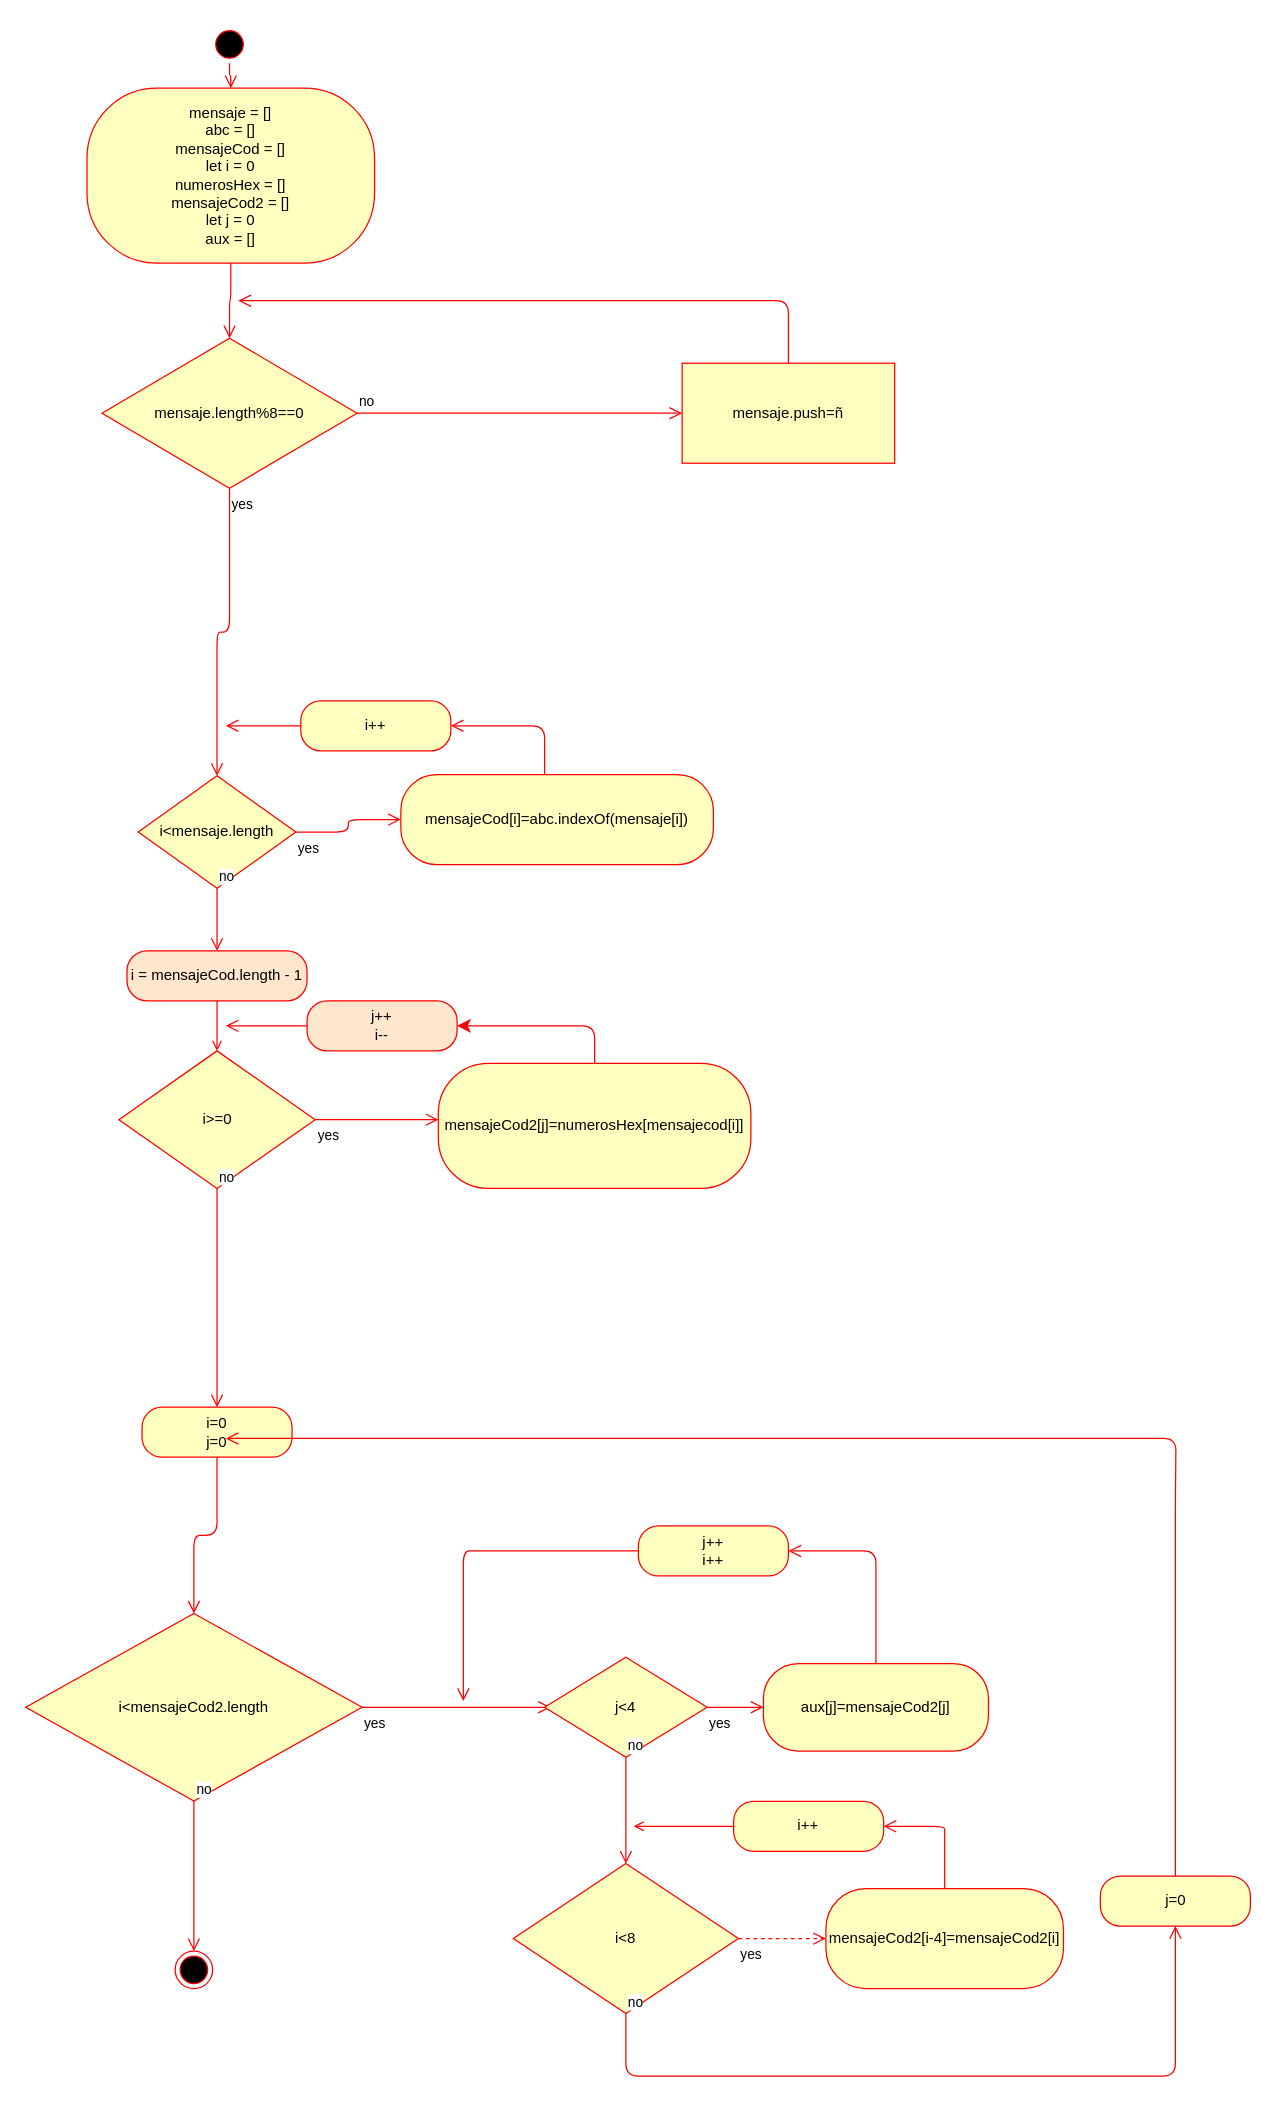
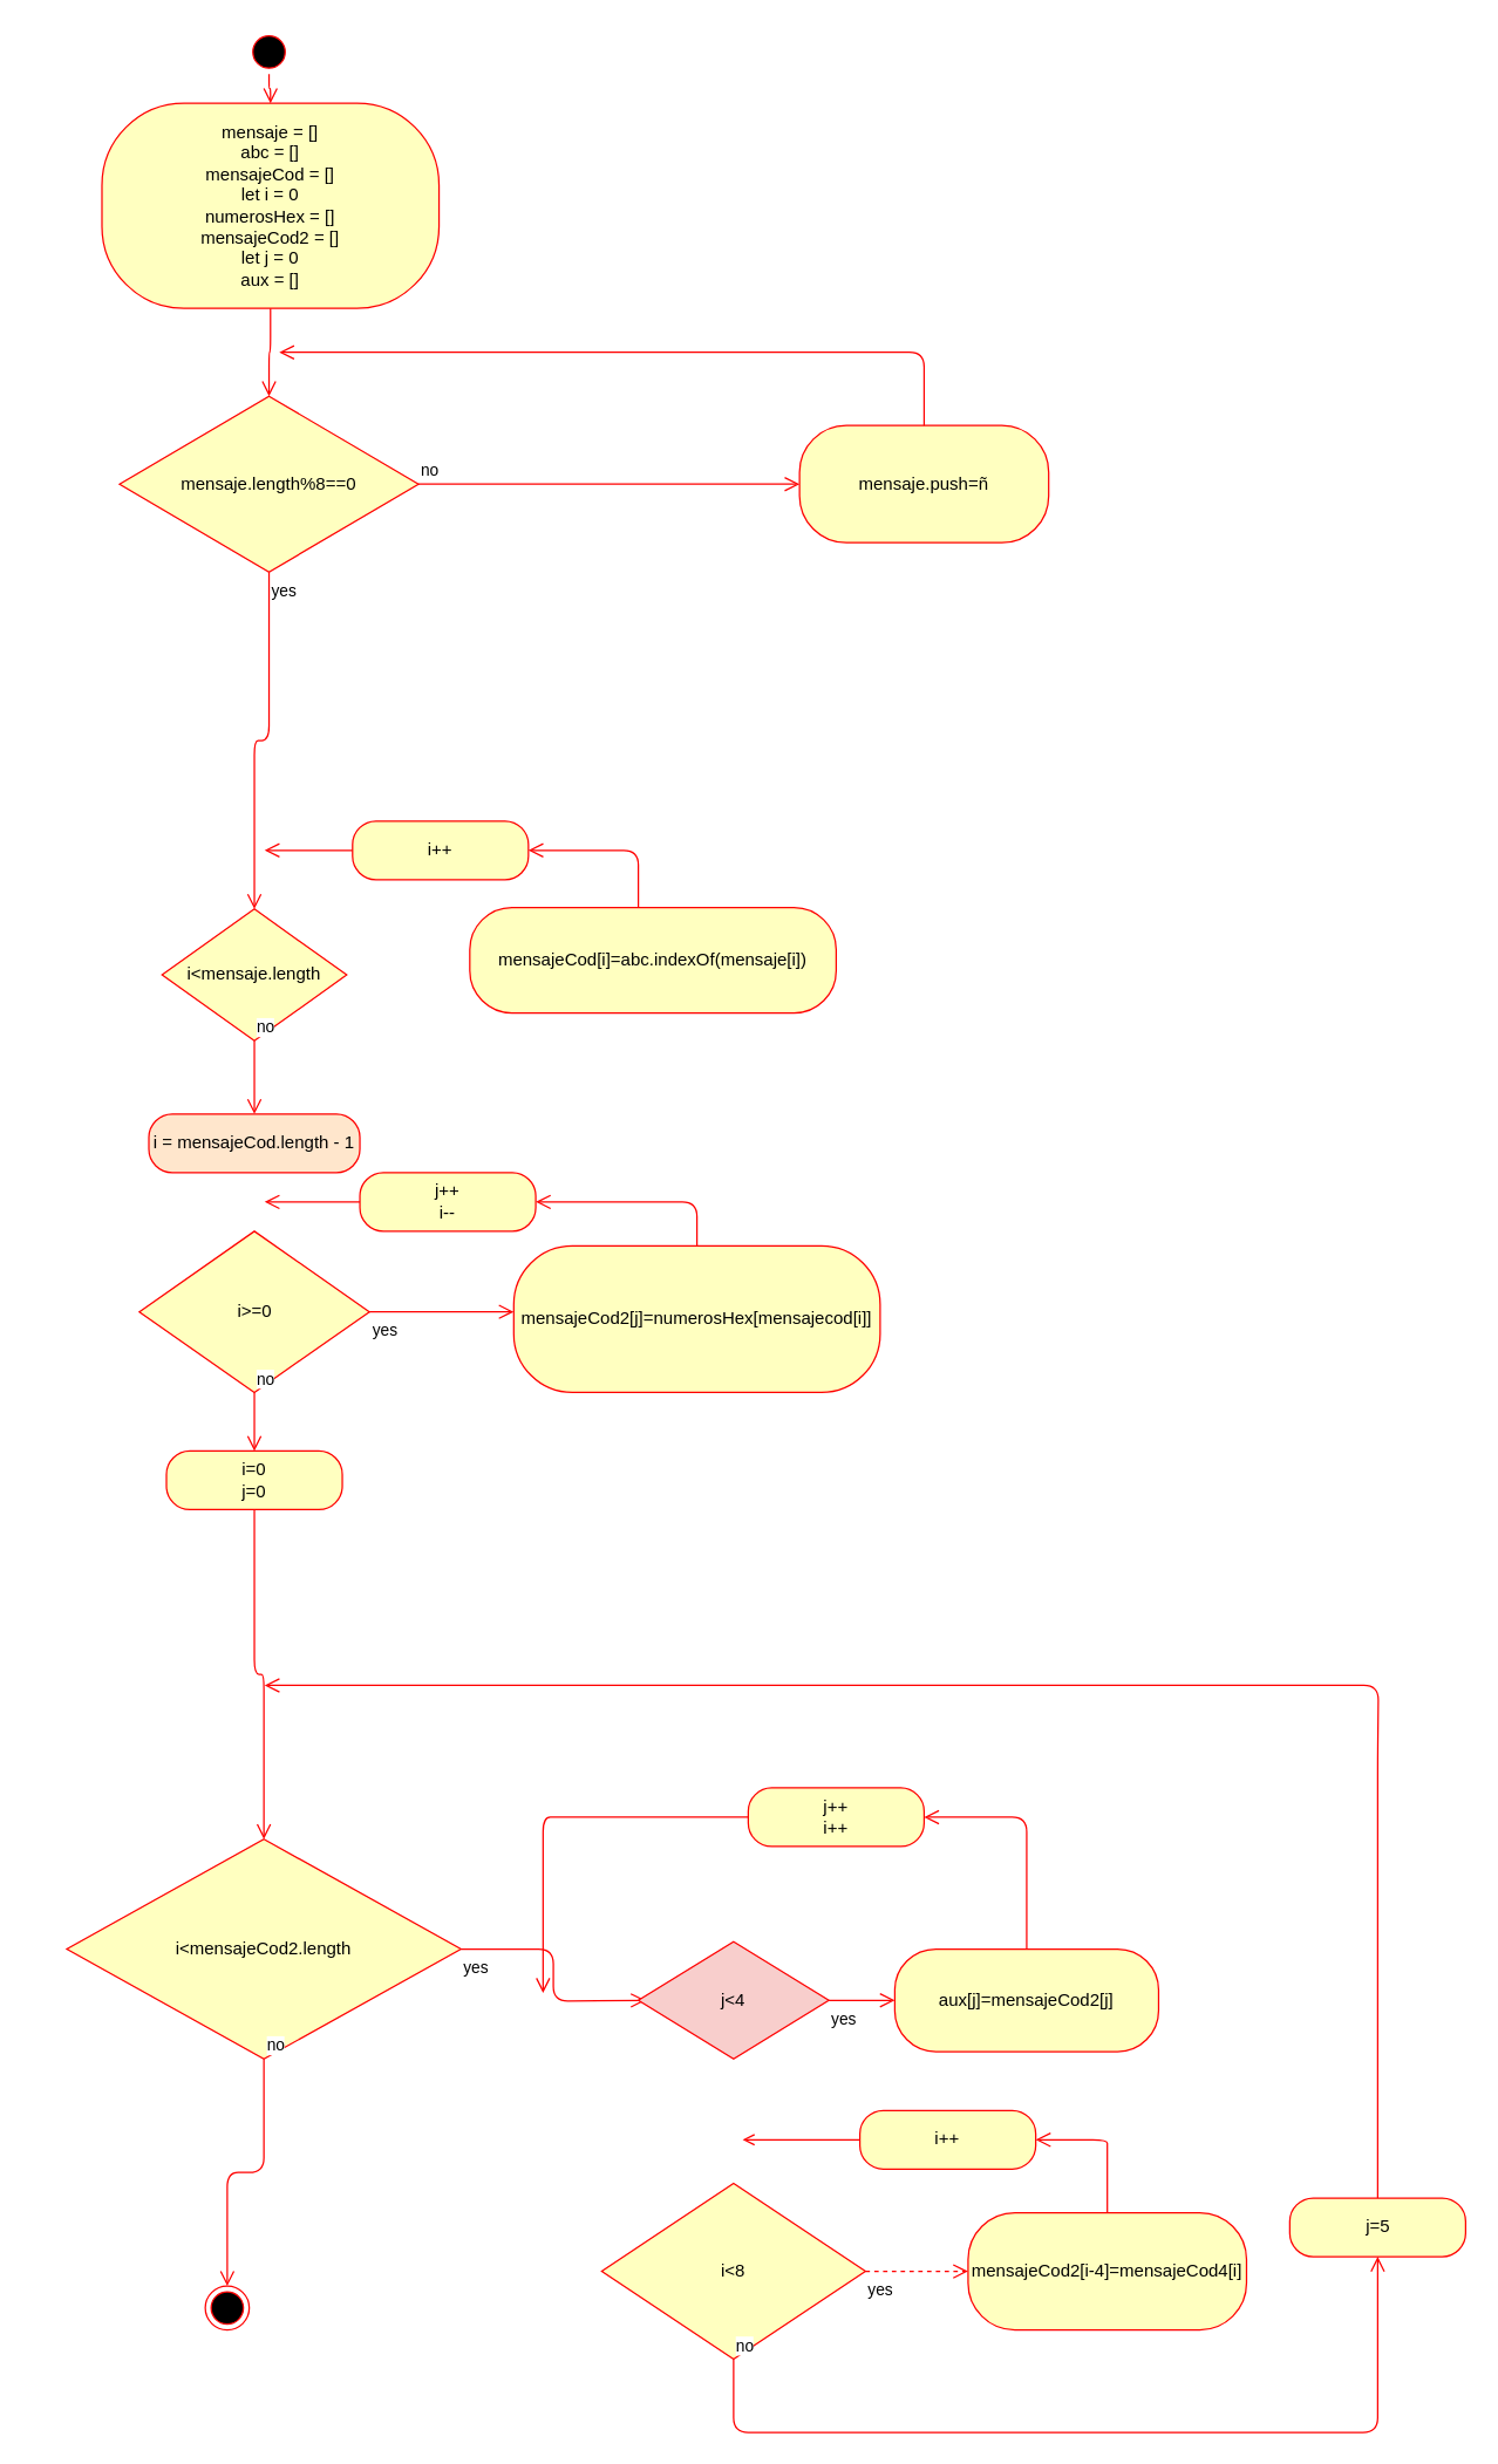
- <mxCell id="47" value="mensaje.push=ñ" style="whiteSpace=wrap;html=1;arcSize=40;fontColor=#000000;fillColor=#ffffc0;strokeColor=#ff0000;rounded=0;" parent="1" vertex="1"><mxGeometry x="545" y="290" width="170" height="80" as="geometry" /></mxCell>
+ <mxCell id="47" value="mensaje.push=ñ" style="rounded=1;whiteSpace=wrap;html=1;arcSize=40;fontColor=#000000;fillColor=#ffffc0;strokeColor=#ff0000;" parent="1" vertex="1"><mxGeometry x="545" y="290" width="170" height="80" as="geometry" /></mxCell>
- <mxCell id="8" value="yes" style="edgeStyle=orthogonalEdgeStyle;html=1;align=left;verticalAlign=top;endArrow=open;endSize=8;strokeColor=#ff0000;entryX=0;entryY=0.5;entryDx=0;entryDy=0;" parent="1" source="6" target="9" edge="1"><mxGeometry x="-1" relative="1" as="geometry"><mxPoint x="340" y="665" as="targetPoint" /></mxGeometry></mxCell>
- <mxCell id="16" value="" style="edgeStyle=orthogonalEdgeStyle;rounded=0;orthogonalLoop=1;jettySize=auto;html=1;strokeColor=#FF0000;endArrow=open;endFill=0;entryX=0.5;entryY=0;entryDx=0;entryDy=0;" parent="1" source="17" target="13" edge="1"><mxGeometry relative="1" as="geometry"><mxPoint x="250" y="850" as="targetPoint" /></mxGeometry></mxCell>
- <mxCell id="20" value="j++&lt;br&gt;i--" style="rounded=1;whiteSpace=wrap;html=1;arcSize=40;fontColor=#000000;fillColor=#ffe6cc;strokeColor=#ff0000;" parent="1" vertex="1"><mxGeometry x="245" y="800" width="120" height="40" as="geometry" /></mxCell>
+ <mxCell id="20" value="j++&lt;br&gt;i--" style="rounded=1;whiteSpace=wrap;html=1;arcSize=40;fontColor=#000000;fillColor=#ffffc0;strokeColor=#ff0000;" parent="1" vertex="1"><mxGeometry x="245" y="800" width="120" height="40" as="geometry" /></mxCell>
- <mxCell id="19" value="" style="edgeStyle=orthogonalEdgeStyle;html=1;verticalAlign=bottom;endArrow=classic;endSize=8;strokeColor=#ff0000;entryX=1;entryY=0.5;entryDx=0;entryDy=0;" parent="1" source="18" target="20" edge="1"><mxGeometry relative="1" as="geometry"><mxPoint x="400" y="815" as="targetPoint" /><Array as="points"><mxPoint x="475" y="820" /></Array></mxGeometry></mxCell>
+ <mxCell id="19" value="" style="edgeStyle=orthogonalEdgeStyle;html=1;verticalAlign=bottom;endArrow=open;endSize=8;strokeColor=#ff0000;entryX=1;entryY=0.5;entryDx=0;entryDy=0;" parent="1" source="18" target="20" edge="1"><mxGeometry relative="1" as="geometry"><mxPoint x="400" y="815" as="targetPoint" /><Array as="points"><mxPoint x="475" y="820" /></Array></mxGeometry></mxCell>
- <mxCell id="25" value="i=0&lt;br&gt;j=0" style="rounded=1;whiteSpace=wrap;html=1;arcSize=40;fontColor=#000000;fillColor=#ffffc0;strokeColor=#ff0000;" parent="1" vertex="1"><mxGeometry x="113" y="1125" width="120" height="40" as="geometry" /></mxCell>
+ <mxCell id="25" value="i=0&lt;br&gt;j=0" style="rounded=1;whiteSpace=wrap;html=1;arcSize=40;fontColor=#000000;fillColor=#ffffc0;strokeColor=#ff0000;" parent="1" vertex="1"><mxGeometry x="113" y="990" width="120" height="40" as="geometry" /></mxCell>
- <mxCell id="22" value="i&amp;lt;mensajeCod2.length" style="rhombus;whiteSpace=wrap;html=1;fillColor=#ffffc0;strokeColor=#ff0000;" parent="1" vertex="1"><mxGeometry x="20" y="1290" width="269" height="150" as="geometry" /></mxCell>
+ <mxCell id="22" value="i&amp;lt;mensajeCod2.length" style="rhombus;whiteSpace=wrap;html=1;fillColor=#ffffc0;strokeColor=#ff0000;" parent="1" vertex="1"><mxGeometry x="45" y="1255" width="269" height="150" as="geometry" /></mxCell>
- <mxCell id="27" value="j&amp;lt;4" style="rhombus;whiteSpace=wrap;html=1;fillColor=#ffffc0;strokeColor=#ff0000;" parent="1" vertex="1"><mxGeometry x="435" y="1325" width="130" height="80" as="geometry" /></mxCell>
+ <mxCell id="27" value="j&amp;lt;4" style="rhombus;whiteSpace=wrap;html=1;fillColor=#f8cecc;strokeColor=#ff0000;" parent="1" vertex="1"><mxGeometry x="435" y="1325" width="130" height="80" as="geometry" /></mxCell>
- <mxCell id="28" value="no" style="edgeStyle=orthogonalEdgeStyle;html=1;align=left;verticalAlign=bottom;endArrow=open;endSize=8;strokeColor=#ff0000;entryX=0.5;entryY=0;entryDx=0;entryDy=0;" parent="1" source="27" target="34" edge="1"><mxGeometry x="-1" relative="1" as="geometry"><mxPoint x="500" y="1470" as="targetPoint" /></mxGeometry></mxCell>
- <mxCell id="41" value="j=0&lt;br&gt;" style="rounded=1;whiteSpace=wrap;html=1;arcSize=40;fontColor=#000000;fillColor=#ffffc0;strokeColor=#ff0000;" parent="1" vertex="1"><mxGeometry x="879.5" y="1500" width="120" height="40" as="geometry" /></mxCell>
+ <mxCell id="41" value="j=5&lt;br&gt;" style="rounded=1;whiteSpace=wrap;html=1;arcSize=40;fontColor=#000000;fillColor=#ffffc0;strokeColor=#ff0000;" parent="1" vertex="1"><mxGeometry x="879.5" y="1500" width="120" height="40" as="geometry" /></mxCell>
- <mxCell id="37" value="mensajeCod2[i-4]=mensajeCod2[i]" style="rounded=1;whiteSpace=wrap;html=1;arcSize=40;fontColor=#000000;fillColor=#ffffc0;strokeColor=#ff0000;" parent="1" vertex="1"><mxGeometry x="660" y="1510" width="190" height="80" as="geometry" /></mxCell>
+ <mxCell id="37" value="mensajeCod2[i-4]=mensajeCod4[i]" style="rounded=1;whiteSpace=wrap;html=1;arcSize=40;fontColor=#000000;fillColor=#ffffc0;strokeColor=#ff0000;" parent="1" vertex="1"><mxGeometry x="660" y="1510" width="190" height="80" as="geometry" /></mxCell>
